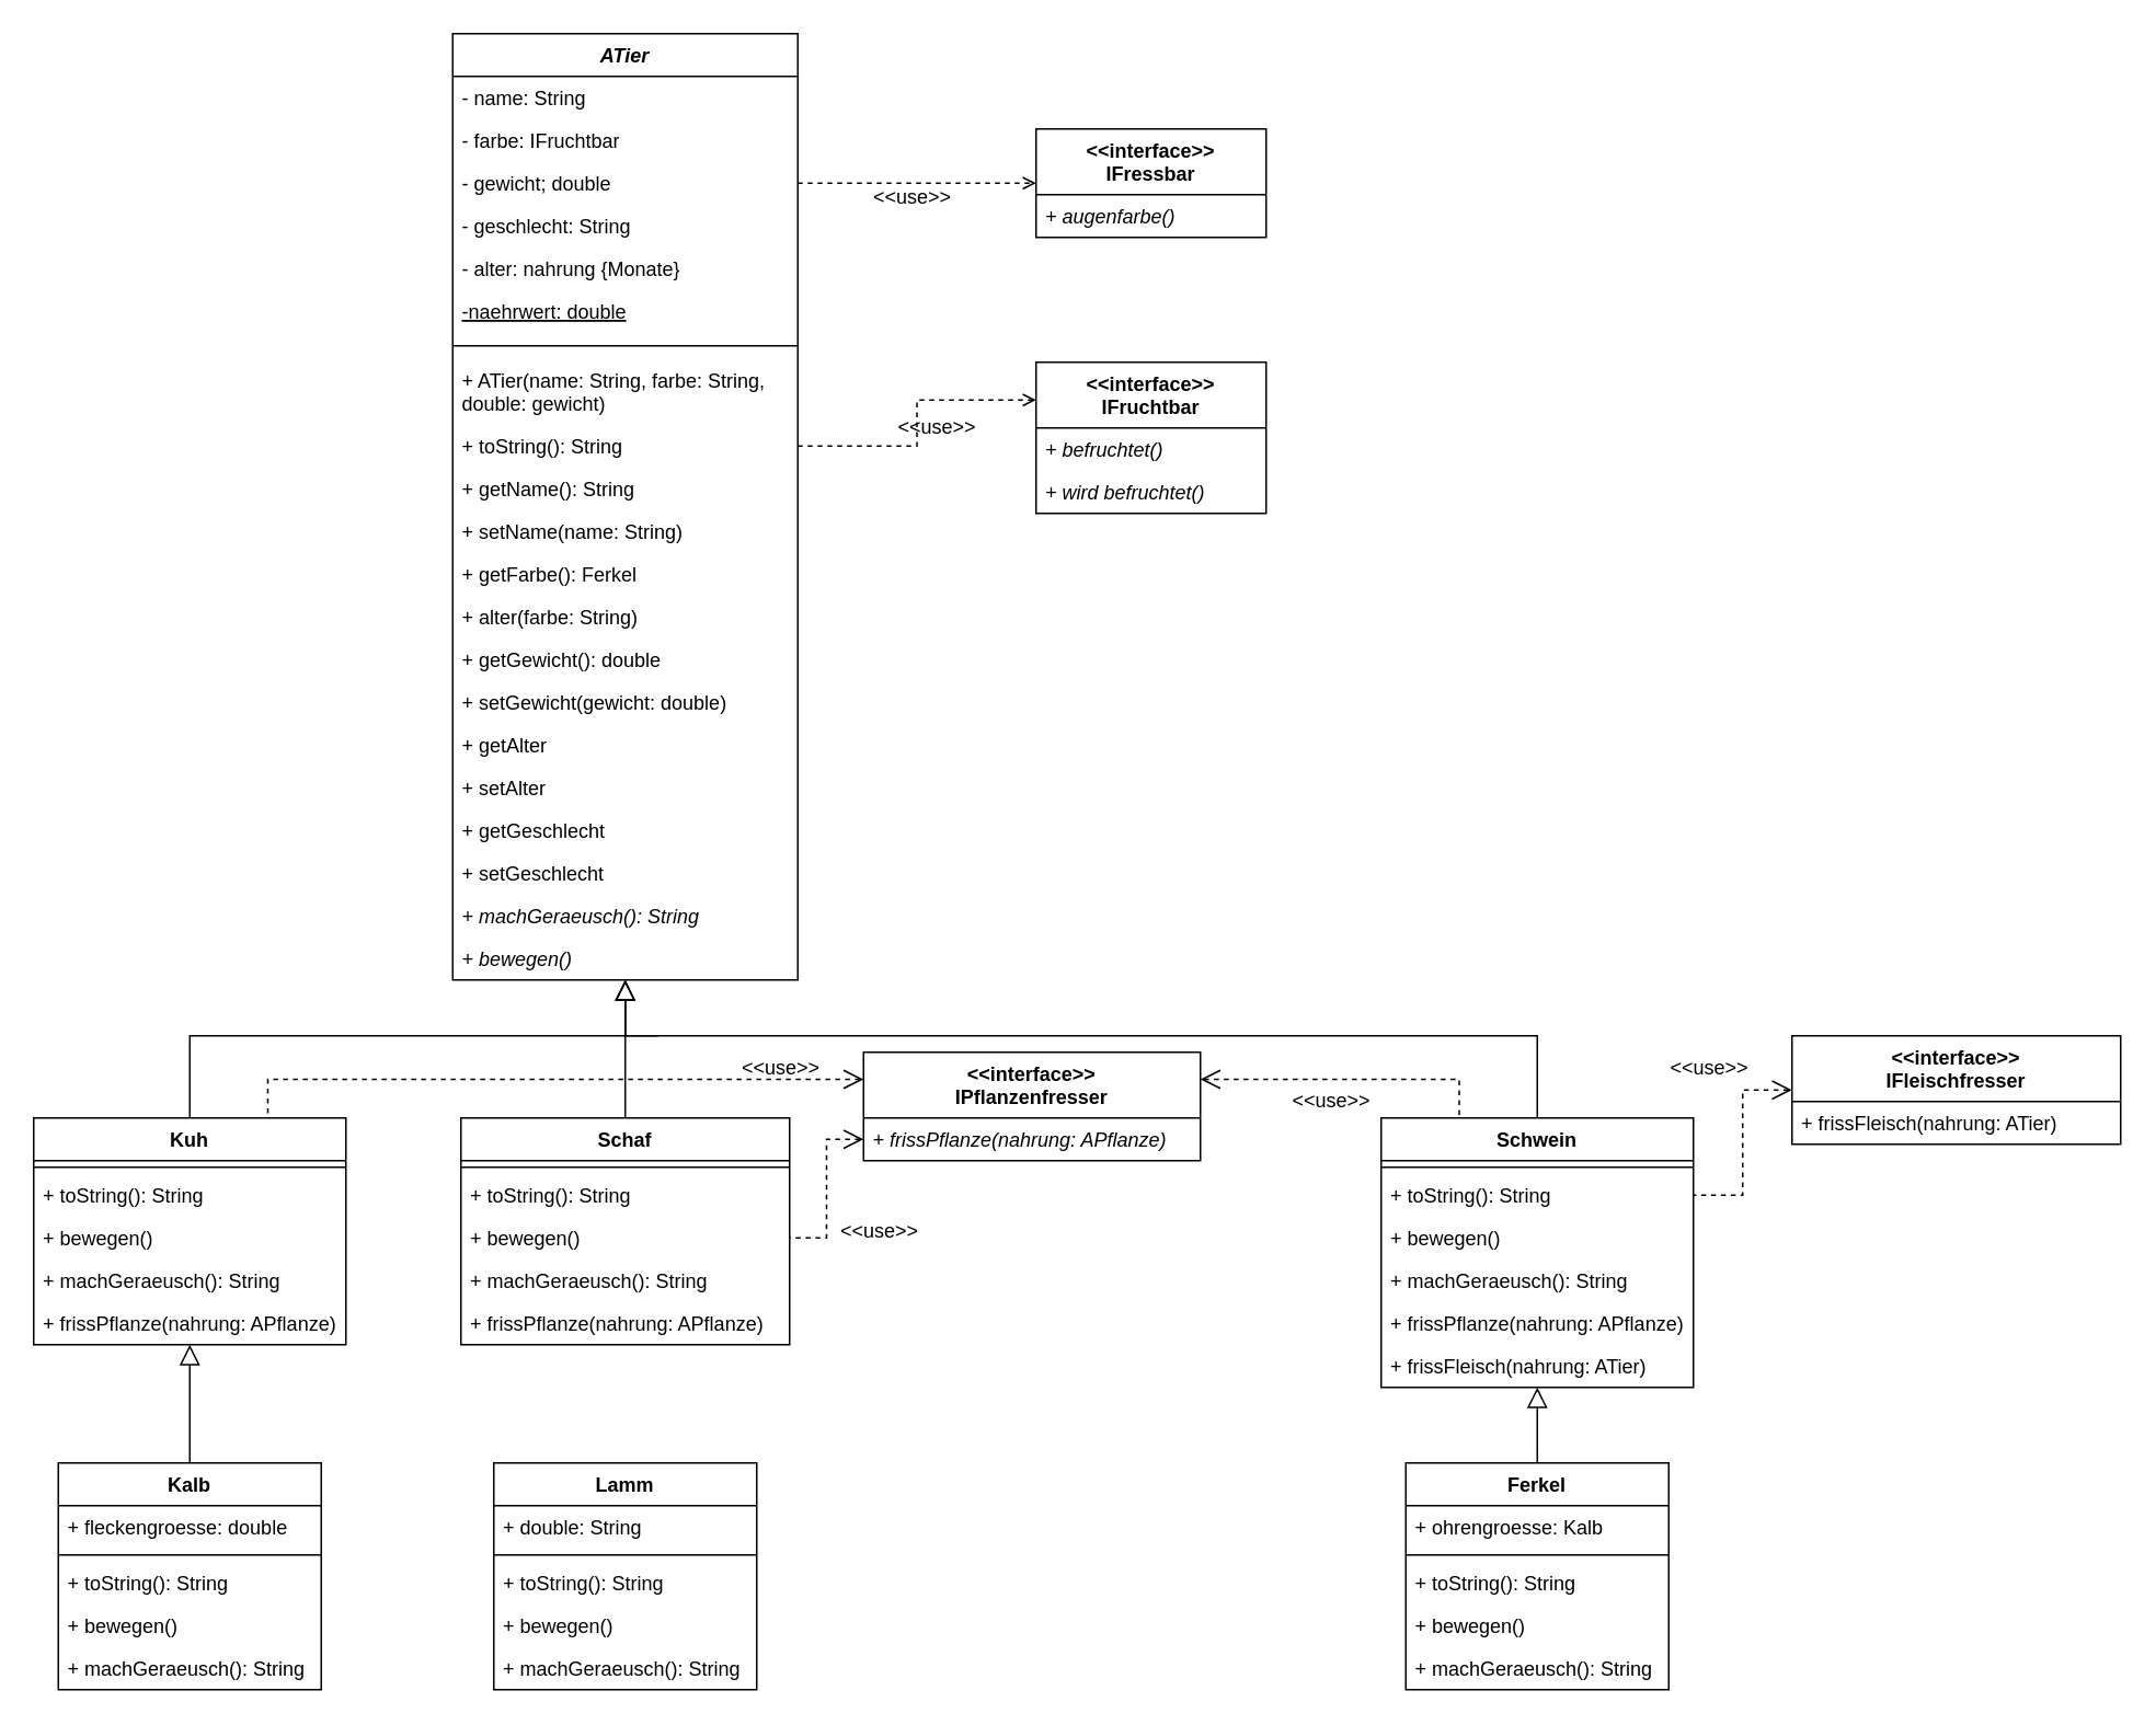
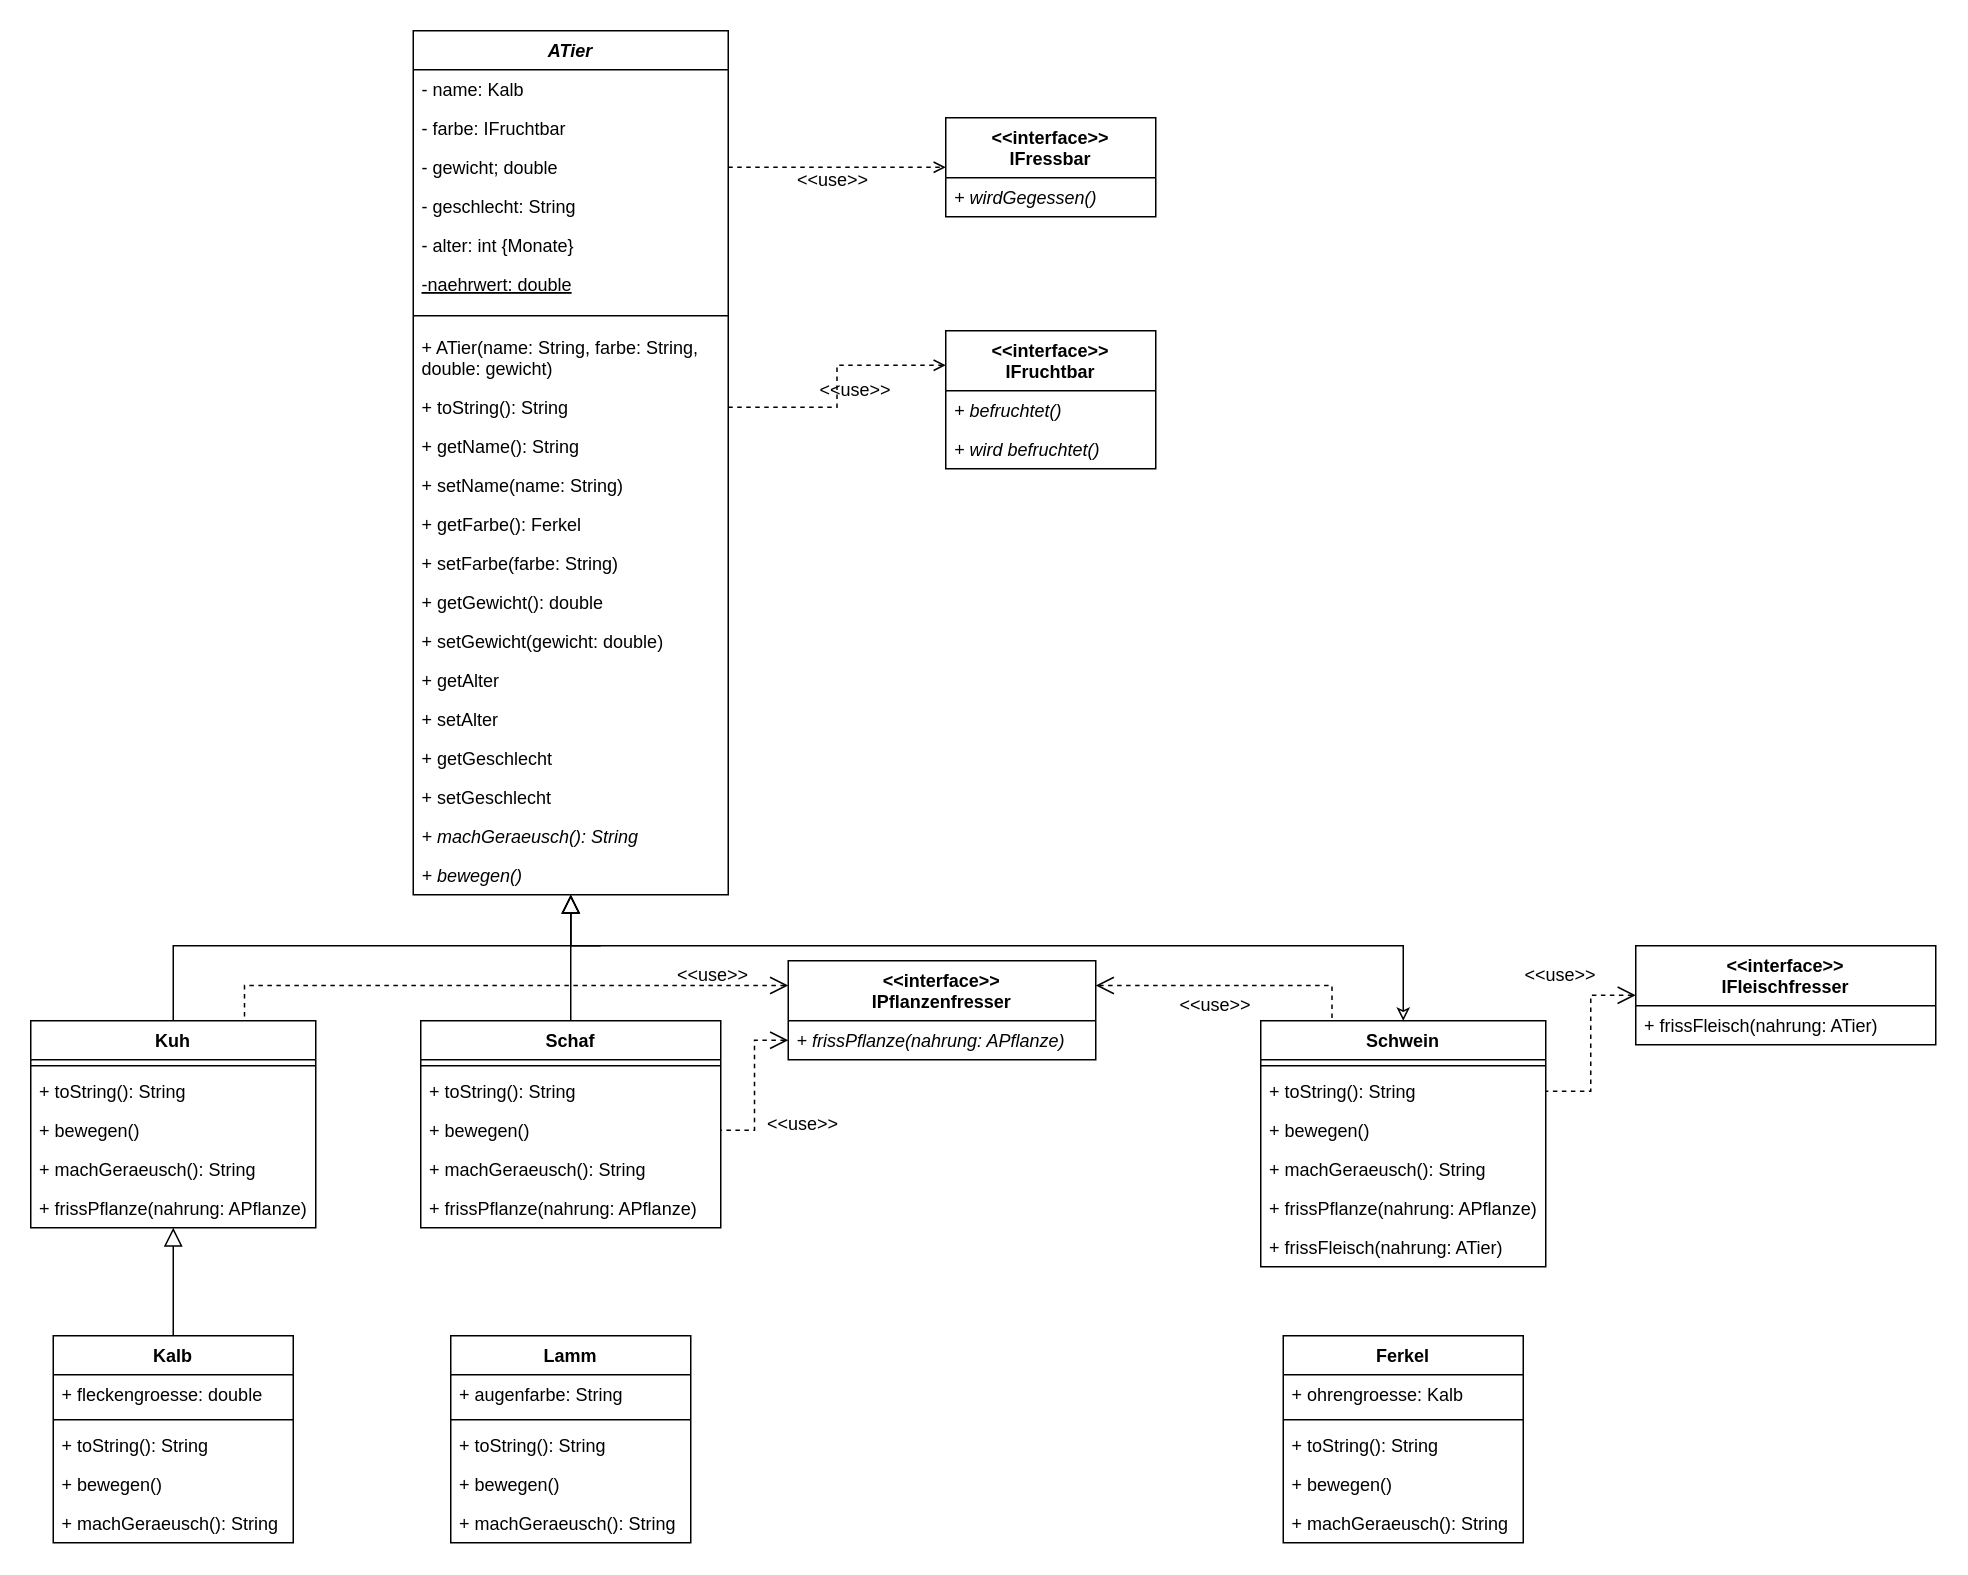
- <mxCell id="6" value="- name: String" style="text;strokeColor=none;fillColor=none;align=left;verticalAlign=top;spacingLeft=4;spacingRight=4;overflow=hidden;rotatable=0;points=[[0,0.5],[1,0.5]];portConstraint=eastwest;" parent="5" vertex="1"><mxGeometry y="26" width="210" height="26" as="geometry" /></mxCell>
+ <mxCell id="6" value="- name: Kalb" style="text;strokeColor=none;fillColor=none;align=left;verticalAlign=top;spacingLeft=4;spacingRight=4;overflow=hidden;rotatable=0;points=[[0,0.5],[1,0.5]];portConstraint=eastwest;" parent="5" vertex="1"><mxGeometry y="26" width="210" height="26" as="geometry" /></mxCell>
- <mxCell id="68" value="+ augenfarbe()" style="text;strokeColor=none;fillColor=none;align=left;verticalAlign=top;spacingLeft=4;spacingRight=4;overflow=hidden;rotatable=0;points=[[0,0.5],[1,0.5]];portConstraint=eastwest;fontStyle=2" parent="67" vertex="1"><mxGeometry y="40" width="140" height="26" as="geometry" /></mxCell>
+ <mxCell id="68" value="+ wirdGegessen()" style="text;strokeColor=none;fillColor=none;align=left;verticalAlign=top;spacingLeft=4;spacingRight=4;overflow=hidden;rotatable=0;points=[[0,0.5],[1,0.5]];portConstraint=eastwest;fontStyle=2" parent="67" vertex="1"><mxGeometry y="40" width="140" height="26" as="geometry" /></mxCell>
- <mxCell id="10" value="- alter: nahrung {Monate}" style="text;strokeColor=none;fillColor=none;align=left;verticalAlign=top;spacingLeft=4;spacingRight=4;overflow=hidden;rotatable=0;points=[[0,0.5],[1,0.5]];portConstraint=eastwest;" parent="5" vertex="1"><mxGeometry y="130" width="210" height="26" as="geometry" /></mxCell>
+ <mxCell id="10" value="- alter: int {Monate}" style="text;strokeColor=none;fillColor=none;align=left;verticalAlign=top;spacingLeft=4;spacingRight=4;overflow=hidden;rotatable=0;points=[[0,0.5],[1,0.5]];portConstraint=eastwest;" parent="5" vertex="1"><mxGeometry y="130" width="210" height="26" as="geometry" /></mxCell>
- <mxCell id="18" value="+ alter(farbe: String)" style="text;strokeColor=none;fillColor=none;align=left;verticalAlign=top;spacingLeft=4;spacingRight=4;overflow=hidden;rotatable=0;points=[[0,0.5],[1,0.5]];portConstraint=eastwest;" parent="5" vertex="1"><mxGeometry y="342" width="210" height="26" as="geometry" /></mxCell>
+ <mxCell id="18" value="+ setFarbe(farbe: String)" style="text;strokeColor=none;fillColor=none;align=left;verticalAlign=top;spacingLeft=4;spacingRight=4;overflow=hidden;rotatable=0;points=[[0,0.5],[1,0.5]];portConstraint=eastwest;" parent="5" vertex="1"><mxGeometry y="342" width="210" height="26" as="geometry" /></mxCell>
- <mxCell id="4" style="edgeStyle=orthogonalEdgeStyle;rounded=0;orthogonalLoop=1;jettySize=auto;html=1;exitX=0.5;exitY=1;exitDx=0;exitDy=0;entryX=0.5;entryY=0;entryDx=0;entryDy=0;startArrow=block;startFill=0;startSize=10;endArrow=none;endFill=0;" parent="1" source="5" target="34" edge="1"><mxGeometry relative="1" as="geometry"><Array as="points"><mxPoint x="400" y="630" /><mxPoint x="920" y="630" /></Array></mxGeometry></mxCell>
+ <mxCell id="4" style="edgeStyle=orthogonalEdgeStyle;rounded=0;orthogonalLoop=1;jettySize=auto;html=1;exitX=0.5;exitY=1;exitDx=0;exitDy=0;entryX=0.5;entryY=0;entryDx=0;entryDy=0;startArrow=block;startFill=0;startSize=10;endArrow=classic;endFill=0;" parent="1" source="5" target="34" edge="1"><mxGeometry relative="1" as="geometry"><Array as="points"><mxPoint x="400" y="630" /><mxPoint x="920" y="630" /></Array></mxGeometry></mxCell>
- <mxCell id="33" style="edgeStyle=orthogonalEdgeStyle;rounded=0;orthogonalLoop=1;jettySize=auto;html=1;entryX=0.5;entryY=0;entryDx=0;entryDy=0;startArrow=block;startFill=0;endArrow=none;endFill=0;startSize=10;" parent="1" source="34" target="60" edge="1"><mxGeometry relative="1" as="geometry" /></mxCell>
- <mxCell id="55" value="+ double: String" style="text;strokeColor=none;fillColor=none;align=left;verticalAlign=top;spacingLeft=4;spacingRight=4;overflow=hidden;rotatable=0;points=[[0,0.5],[1,0.5]];portConstraint=eastwest;" parent="54" vertex="1"><mxGeometry y="26" width="160" height="26" as="geometry" /></mxCell>
+ <mxCell id="55" value="+ augenfarbe: String" style="text;strokeColor=none;fillColor=none;align=left;verticalAlign=top;spacingLeft=4;spacingRight=4;overflow=hidden;rotatable=0;points=[[0,0.5],[1,0.5]];portConstraint=eastwest;" parent="54" vertex="1"><mxGeometry y="26" width="160" height="26" as="geometry" /></mxCell>
